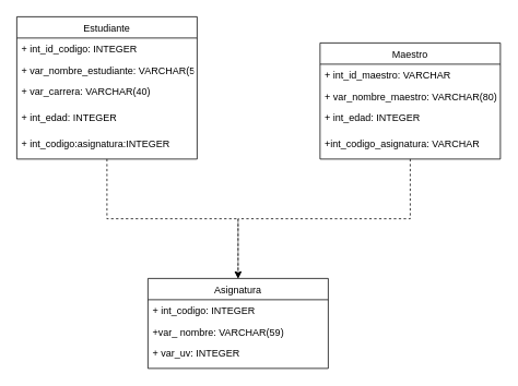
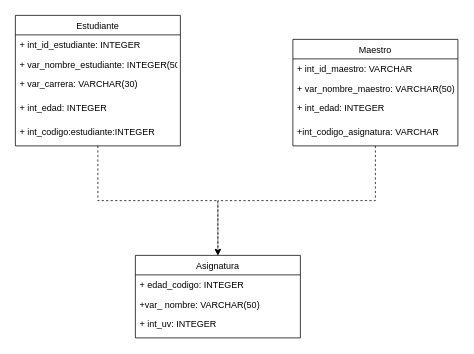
- <mxCell id="4" value="+ int_id_codigo: INTEGER" style="text;strokeColor=none;fillColor=none;align=left;verticalAlign=top;spacingLeft=4;spacingRight=4;overflow=hidden;rotatable=0;points=[[0,0.5],[1,0.5]];portConstraint=eastwest;" vertex="1" parent="3"><mxGeometry y="26" width="220" height="26" as="geometry" /></mxCell>
+ <mxCell id="4" value="+ int_id_estudiante: INTEGER" style="text;strokeColor=none;fillColor=none;align=left;verticalAlign=top;spacingLeft=4;spacingRight=4;overflow=hidden;rotatable=0;points=[[0,0.5],[1,0.5]];portConstraint=eastwest;" vertex="1" parent="3"><mxGeometry y="26" width="220" height="26" as="geometry" /></mxCell>
- <mxCell id="5" value="+ var_nombre_estudiante: VARCHAR(50)" style="text;strokeColor=none;fillColor=none;align=left;verticalAlign=top;spacingLeft=4;spacingRight=4;overflow=hidden;rotatable=0;points=[[0,0.5],[1,0.5]];portConstraint=eastwest;" vertex="1" parent="3"><mxGeometry y="52" width="220" height="26" as="geometry" /></mxCell>
+ <mxCell id="5" value="+ var_nombre_estudiante: INTEGER(50)" style="text;strokeColor=none;fillColor=none;align=left;verticalAlign=top;spacingLeft=4;spacingRight=4;overflow=hidden;rotatable=0;points=[[0,0.5],[1,0.5]];portConstraint=eastwest;" vertex="1" parent="3"><mxGeometry y="52" width="220" height="26" as="geometry" /></mxCell>
- <mxCell id="6" value="+ var_carrera: VARCHAR(40)" style="text;strokeColor=none;fillColor=none;align=left;verticalAlign=top;spacingLeft=4;spacingRight=4;overflow=hidden;rotatable=0;points=[[0,0.5],[1,0.5]];portConstraint=eastwest;" vertex="1" parent="3"><mxGeometry y="78" width="220" height="32" as="geometry" /></mxCell>
+ <mxCell id="6" value="+ var_carrera: VARCHAR(30)" style="text;strokeColor=none;fillColor=none;align=left;verticalAlign=top;spacingLeft=4;spacingRight=4;overflow=hidden;rotatable=0;points=[[0,0.5],[1,0.5]];portConstraint=eastwest;" vertex="1" parent="3"><mxGeometry y="78" width="220" height="32" as="geometry" /></mxCell>
- <mxCell id="16" value="+ var_nombre_maestro: VARCHAR(80)" style="text;strokeColor=none;fillColor=none;align=left;verticalAlign=top;spacingLeft=4;spacingRight=4;overflow=hidden;rotatable=0;points=[[0,0.5],[1,0.5]];portConstraint=eastwest;" vertex="1" parent="14"><mxGeometry y="52" width="220" height="26" as="geometry" /></mxCell>
+ <mxCell id="16" value="+ var_nombre_maestro: VARCHAR(50)" style="text;strokeColor=none;fillColor=none;align=left;verticalAlign=top;spacingLeft=4;spacingRight=4;overflow=hidden;rotatable=0;points=[[0,0.5],[1,0.5]];portConstraint=eastwest;" vertex="1" parent="14"><mxGeometry y="52" width="220" height="26" as="geometry" /></mxCell>
- <mxCell id="8" value="+ int_codigo:asignatura:INTEGER" style="text;strokeColor=none;fillColor=none;align=left;verticalAlign=top;spacingLeft=4;spacingRight=4;overflow=hidden;rotatable=0;points=[[0,0.5],[1,0.5]];portConstraint=eastwest;" vertex="1" parent="3"><mxGeometry y="142" width="220" height="32" as="geometry" /></mxCell>
+ <mxCell id="8" value="+ int_codigo:estudiante:INTEGER" style="text;strokeColor=none;fillColor=none;align=left;verticalAlign=top;spacingLeft=4;spacingRight=4;overflow=hidden;rotatable=0;points=[[0,0.5],[1,0.5]];portConstraint=eastwest;" vertex="1" parent="3"><mxGeometry y="142" width="220" height="32" as="geometry" /></mxCell>
- <mxCell id="11" value="+ int_codigo: INTEGER" style="text;strokeColor=none;fillColor=none;align=left;verticalAlign=top;spacingLeft=4;spacingRight=4;overflow=hidden;rotatable=0;points=[[0,0.5],[1,0.5]];portConstraint=eastwest;" vertex="1" parent="10"><mxGeometry y="26" width="220" height="26" as="geometry" /></mxCell>
+ <mxCell id="11" value="+ edad_codigo: INTEGER" style="text;strokeColor=none;fillColor=none;align=left;verticalAlign=top;spacingLeft=4;spacingRight=4;overflow=hidden;rotatable=0;points=[[0,0.5],[1,0.5]];portConstraint=eastwest;" vertex="1" parent="10"><mxGeometry y="26" width="220" height="26" as="geometry" /></mxCell>
- <mxCell id="12" value="+var_ nombre: VARCHAR(59)" style="text;strokeColor=none;fillColor=none;align=left;verticalAlign=top;spacingLeft=4;spacingRight=4;overflow=hidden;rotatable=0;points=[[0,0.5],[1,0.5]];portConstraint=eastwest;" vertex="1" parent="10"><mxGeometry y="52" width="220" height="26" as="geometry" /></mxCell>
+ <mxCell id="12" value="+var_ nombre: VARCHAR(50)" style="text;strokeColor=none;fillColor=none;align=left;verticalAlign=top;spacingLeft=4;spacingRight=4;overflow=hidden;rotatable=0;points=[[0,0.5],[1,0.5]];portConstraint=eastwest;" vertex="1" parent="10"><mxGeometry y="52" width="220" height="26" as="geometry" /></mxCell>
- <mxCell id="13" value="+ var_uv: INTEGER&#10;" style="text;strokeColor=none;fillColor=none;align=left;verticalAlign=top;spacingLeft=4;spacingRight=4;overflow=hidden;rotatable=0;points=[[0,0.5],[1,0.5]];portConstraint=eastwest;" vertex="1" parent="10"><mxGeometry y="78" width="220" height="32" as="geometry" /></mxCell>
+ <mxCell id="13" value="+ int_uv: INTEGER&#10;" style="text;strokeColor=none;fillColor=none;align=left;verticalAlign=top;spacingLeft=4;spacingRight=4;overflow=hidden;rotatable=0;points=[[0,0.5],[1,0.5]];portConstraint=eastwest;" vertex="1" parent="10"><mxGeometry y="78" width="220" height="32" as="geometry" /></mxCell>
